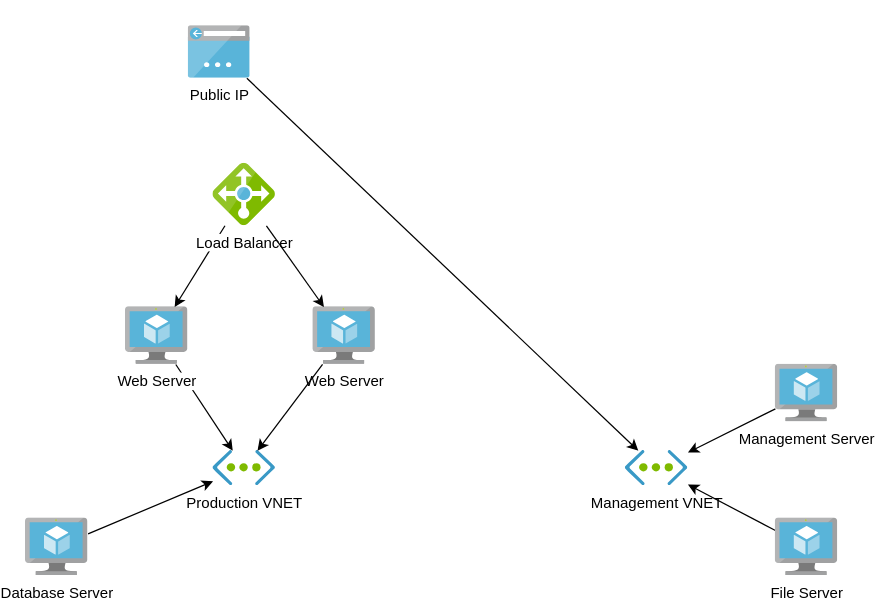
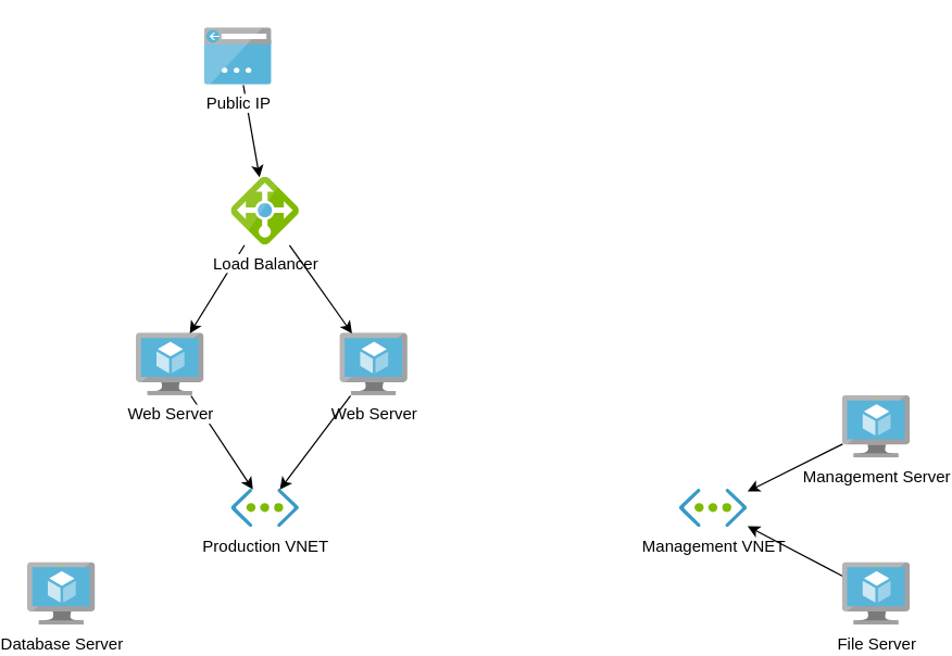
- <mxCell id="14" style="edgeStyle=none;rounded=0;orthogonalLoop=1;jettySize=auto;html=1;" parent="1" source="15" target="3" edge="1"><mxGeometry relative="1" as="geometry" /></mxCell>
+ <mxCell id="14" style="edgeStyle=none;rounded=0;orthogonalLoop=1;jettySize=auto;html=1;" parent="1" source="15" target="11" edge="1"><mxGeometry relative="1" as="geometry" /></mxCell>
- <mxCell id="6" style="edgeStyle=none;rounded=0;orthogonalLoop=1;jettySize=auto;html=1;" parent="1" source="7" target="2" edge="1"><mxGeometry relative="1" as="geometry"><mxPoint x="-40" y="273" as="targetPoint" /></mxGeometry></mxCell>
